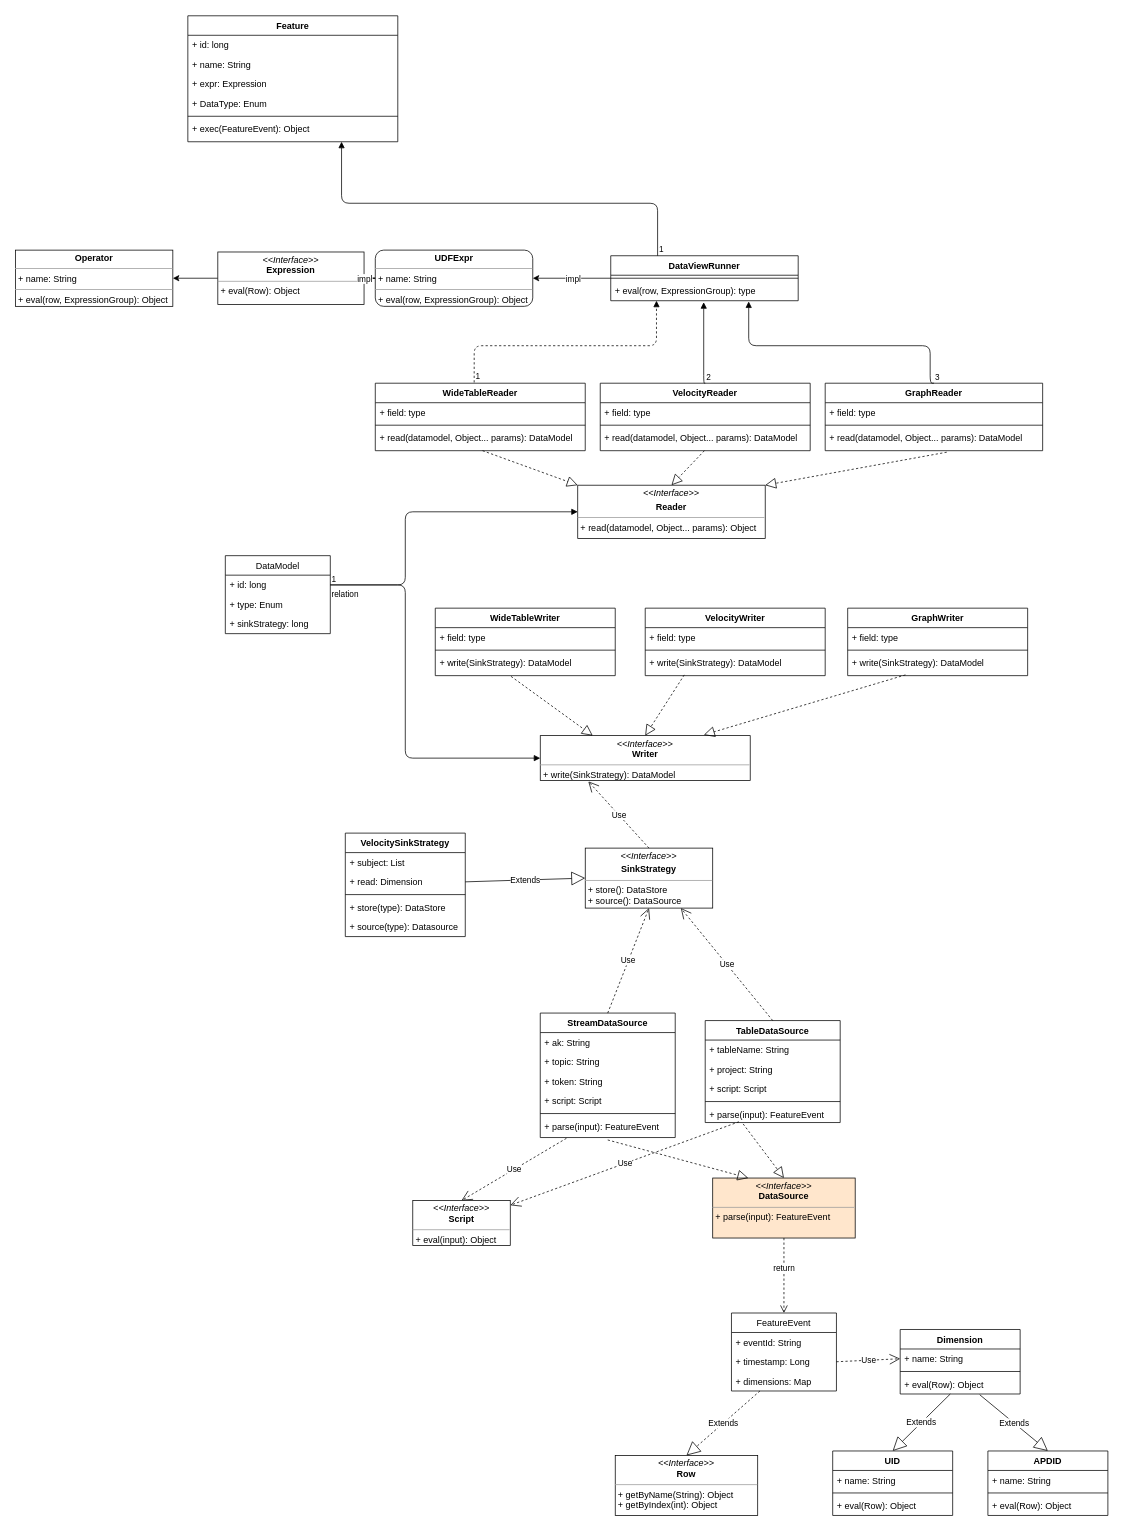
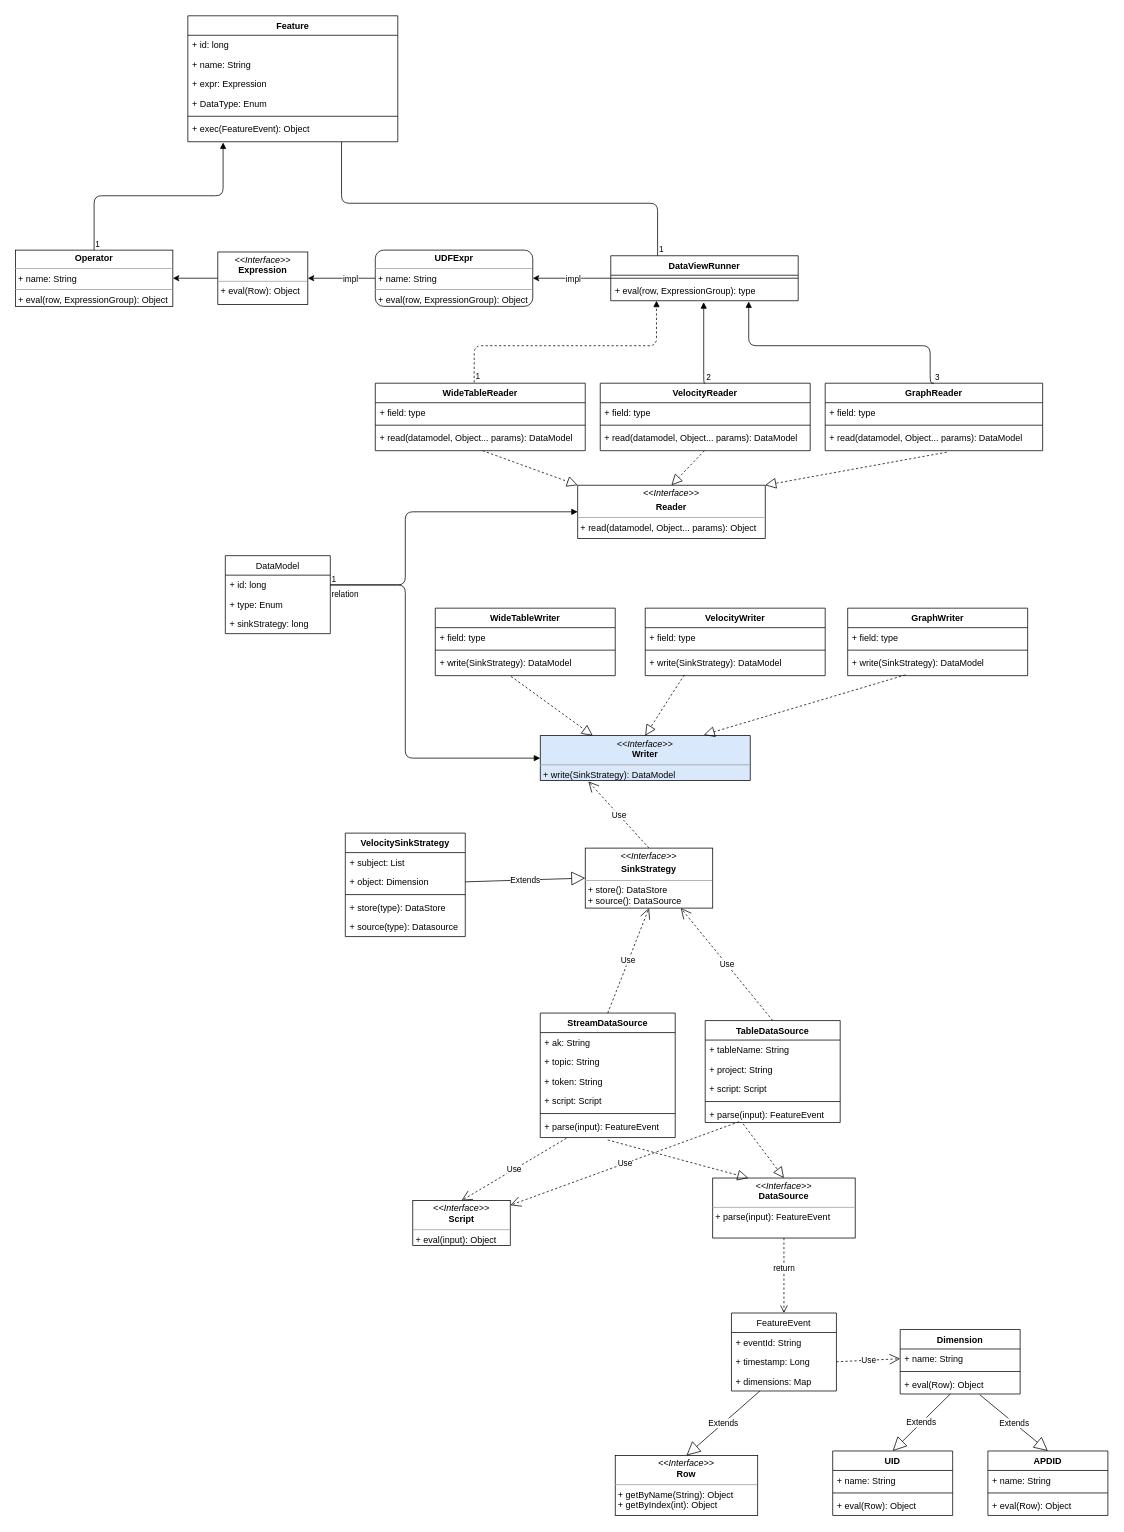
- <mxCell id="110" value="" style="endArrow=block;endFill=1;html=1;edgeStyle=orthogonalEdgeStyle;align=left;verticalAlign=top;exitX=0.25;exitY=0;exitDx=0;exitDy=0;" edge="1" parent="1" source="98" target="118"><mxGeometry x="-1" relative="1" as="geometry"><mxPoint x="710" y="270" as="sourcePoint" /><mxPoint x="460" y="200" as="targetPoint" /><Array as="points"><mxPoint x="877" y="270" /><mxPoint x="455" y="270" /></Array></mxGeometry></mxCell>
+ <mxCell id="110" value="" style="endArrow=none;endFill=1;html=1;edgeStyle=orthogonalEdgeStyle;align=left;verticalAlign=top;exitX=0.25;exitY=0;exitDx=0;exitDy=0;" edge="1" parent="1" source="98" target="118"><mxGeometry x="-1" relative="1" as="geometry"><mxPoint x="710" y="270" as="sourcePoint" /><mxPoint x="460" y="200" as="targetPoint" /><Array as="points"><mxPoint x="877" y="270" /><mxPoint x="455" y="270" /></Array></mxGeometry></mxCell>
+ <mxCell id="108" value="" style="endArrow=block;endFill=1;html=1;edgeStyle=orthogonalEdgeStyle;align=left;verticalAlign=top;exitX=0.5;exitY=0;exitDx=0;exitDy=0;entryX=0.168;entryY=1.033;entryDx=0;entryDy=0;entryPerimeter=0;" edge="1" parent="1" source="107" target="118"><mxGeometry x="-1" relative="1" as="geometry"><mxPoint x="110" y="309.01" as="sourcePoint" /><mxPoint x="353.12" y="200" as="targetPoint" /><Array as="points"><mxPoint x="125" y="260" /><mxPoint x="297" y="260" /></Array></mxGeometry></mxCell>
+ <mxCell id="109" value="1" style="edgeLabel;resizable=0;html=1;align=left;verticalAlign=bottom;" connectable="0" vertex="1" parent="108"><mxGeometry x="-1" relative="1" as="geometry" /></mxCell>
- <mxCell id="90" value="&lt;p style=&quot;margin: 0px ; margin-top: 4px ; text-align: center&quot;&gt;&lt;i&gt;&amp;lt;&amp;lt;Interface&amp;gt;&amp;gt;&lt;/i&gt;&lt;br&gt;&lt;b&gt;Expression&lt;/b&gt;&lt;/p&gt;&lt;hr size=&quot;1&quot;&gt;&lt;p style=&quot;margin: 0px ; margin-left: 4px&quot;&gt;+ eval(&lt;span style=&quot;text-align: center&quot;&gt;Row&lt;/span&gt;): Object&lt;/p&gt;" style="verticalAlign=top;align=left;overflow=fill;fontSize=12;fontFamily=Helvetica;html=1;" vertex="1" parent="1"><mxGeometry x="290" y="335" width="195" height="70" as="geometry" /></mxCell>
+ <mxCell id="90" value="&lt;p style=&quot;margin: 0px ; margin-top: 4px ; text-align: center&quot;&gt;&lt;i&gt;&amp;lt;&amp;lt;Interface&amp;gt;&amp;gt;&lt;/i&gt;&lt;br&gt;&lt;b&gt;Expression&lt;/b&gt;&lt;/p&gt;&lt;hr size=&quot;1&quot;&gt;&lt;p style=&quot;margin: 0px ; margin-left: 4px&quot;&gt;+ eval(&lt;span style=&quot;text-align: center&quot;&gt;Row&lt;/span&gt;): Object&lt;/p&gt;" style="verticalAlign=top;align=left;overflow=fill;fontSize=12;fontFamily=Helvetica;html=1;" vertex="1" parent="1"><mxGeometry x="290" y="335" width="120" height="70" as="geometry" /></mxCell>
- <mxCell id="38" value="&lt;p style=&quot;margin: 0px ; margin-top: 4px ; text-align: center&quot;&gt;&lt;i&gt;&amp;lt;&amp;lt;Interface&amp;gt;&amp;gt;&lt;/i&gt;&lt;br&gt;&lt;b&gt;Writer&lt;/b&gt;&lt;/p&gt;&lt;hr size=&quot;1&quot;&gt;&lt;p style=&quot;margin: 0px ; margin-left: 4px&quot;&gt;+ write(&lt;span style=&quot;text-align: center&quot;&gt;SinkStrategy&lt;/span&gt;): DataModel&lt;/p&gt;" style="verticalAlign=top;align=left;overflow=fill;fontSize=12;fontFamily=Helvetica;html=1;" vertex="1" parent="1"><mxGeometry x="720" y="980" width="280" height="60" as="geometry" /></mxCell>
+ <mxCell id="38" value="&lt;p style=&quot;margin: 0px ; margin-top: 4px ; text-align: center&quot;&gt;&lt;i&gt;&amp;lt;&amp;lt;Interface&amp;gt;&amp;gt;&lt;/i&gt;&lt;br&gt;&lt;b&gt;Writer&lt;/b&gt;&lt;/p&gt;&lt;hr size=&quot;1&quot;&gt;&lt;p style=&quot;margin: 0px ; margin-left: 4px&quot;&gt;+ write(&lt;span style=&quot;text-align: center&quot;&gt;SinkStrategy&lt;/span&gt;): DataModel&lt;/p&gt;" style="verticalAlign=top;align=left;overflow=fill;fontSize=12;fontFamily=Helvetica;html=1;fillColor=#dae8fc;" vertex="1" parent="1"><mxGeometry x="720" y="980" width="280" height="60" as="geometry" /></mxCell>
- <mxCell id="60" value="+ read: Dimension&#10;" style="text;strokeColor=none;fillColor=none;align=left;verticalAlign=top;spacingLeft=4;spacingRight=4;overflow=hidden;rotatable=0;points=[[0,0.5],[1,0.5]];portConstraint=eastwest;" vertex="1" parent="58"><mxGeometry y="52" width="160" height="26" as="geometry" /></mxCell>
+ <mxCell id="60" value="+ object: Dimension&#10;" style="text;strokeColor=none;fillColor=none;align=left;verticalAlign=top;spacingLeft=4;spacingRight=4;overflow=hidden;rotatable=0;points=[[0,0.5],[1,0.5]];portConstraint=eastwest;" vertex="1" parent="58"><mxGeometry y="52" width="160" height="26" as="geometry" /></mxCell>
- <mxCell id="2" value="&lt;p style=&quot;margin: 0px ; margin-top: 4px ; text-align: center&quot;&gt;&lt;i&gt;&amp;lt;&amp;lt;Interface&amp;gt;&amp;gt;&lt;/i&gt;&lt;br&gt;&lt;b&gt;DataSource&lt;/b&gt;&lt;/p&gt;&lt;hr size=&quot;1&quot;&gt;&lt;p style=&quot;margin: 0px ; margin-left: 4px&quot;&gt;+ parse(input): FeatureEvent&lt;/p&gt;" style="verticalAlign=top;align=left;overflow=fill;fontSize=12;fontFamily=Helvetica;html=1;fillColor=#ffe6cc;" vertex="1" parent="1"><mxGeometry x="950" y="1570" width="190" height="80" as="geometry" /></mxCell>
+ <mxCell id="2" value="&lt;p style=&quot;margin: 0px ; margin-top: 4px ; text-align: center&quot;&gt;&lt;i&gt;&amp;lt;&amp;lt;Interface&amp;gt;&amp;gt;&lt;/i&gt;&lt;br&gt;&lt;b&gt;DataSource&lt;/b&gt;&lt;/p&gt;&lt;hr size=&quot;1&quot;&gt;&lt;p style=&quot;margin: 0px ; margin-left: 4px&quot;&gt;+ parse(input): FeatureEvent&lt;/p&gt;" style="verticalAlign=top;align=left;overflow=fill;fontSize=12;fontFamily=Helvetica;html=1;" vertex="1" parent="1"><mxGeometry x="950" y="1570" width="190" height="80" as="geometry" /></mxCell>
- <mxCell id="9" value="Extends" style="endArrow=block;endSize=16;endFill=0;html=1;entryX=0.5;entryY=0;entryDx=0;entryDy=0;exitX=0.271;exitY=1;exitDx=0;exitDy=0;exitPerimeter=0;dashed=1;" edge="1" parent="1" source="7" target="8"><mxGeometry width="160" relative="1" as="geometry"><mxPoint x="750" y="1700" as="sourcePoint" /><mxPoint x="910" y="1700" as="targetPoint" /></mxGeometry></mxCell>
+ <mxCell id="9" value="Extends" style="endArrow=block;endSize=16;endFill=0;html=1;entryX=0.5;entryY=0;entryDx=0;entryDy=0;exitX=0.271;exitY=1;exitDx=0;exitDy=0;exitPerimeter=0;" edge="1" parent="1" source="7" target="8"><mxGeometry width="160" relative="1" as="geometry"><mxPoint x="750" y="1700" as="sourcePoint" /><mxPoint x="910" y="1700" as="targetPoint" /></mxGeometry></mxCell>
